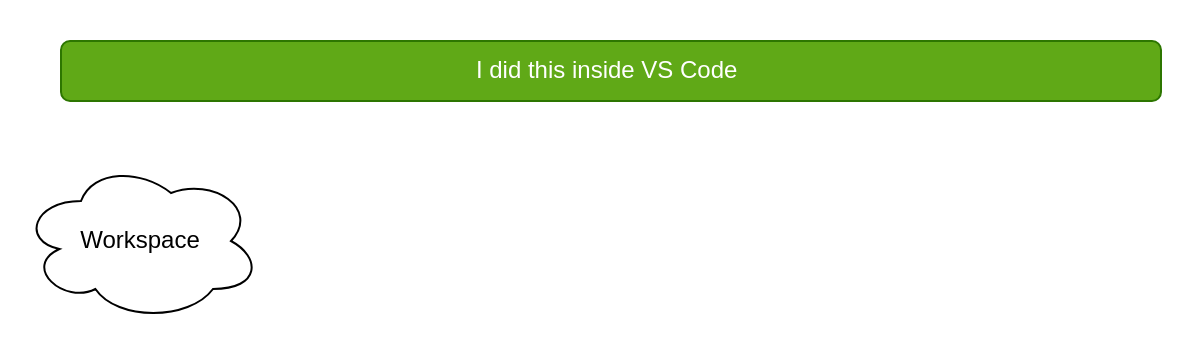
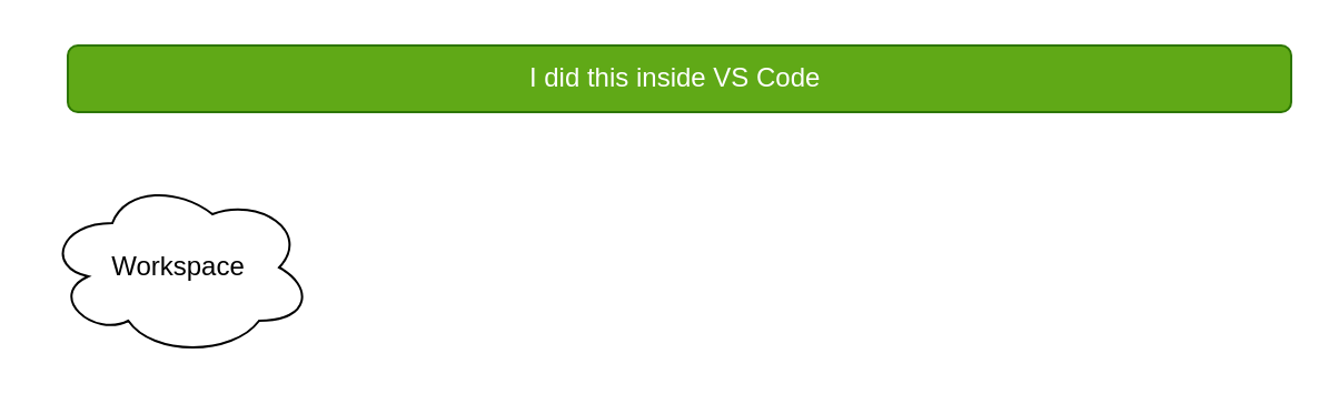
- <mxCell id="2" value="Workspace" style="ellipse;shape=cloud;whiteSpace=wrap;html=1;" parent="1" vertex="1"><mxGeometry x="10" y="80" width="120" height="80" as="geometry" /></mxCell>
+ <mxCell id="2" value="Workspace" style="ellipse;shape=cloud;whiteSpace=wrap;html=1;" parent="1" vertex="1"><mxGeometry x="20" y="80" width="120" height="80" as="geometry" /></mxCell>
